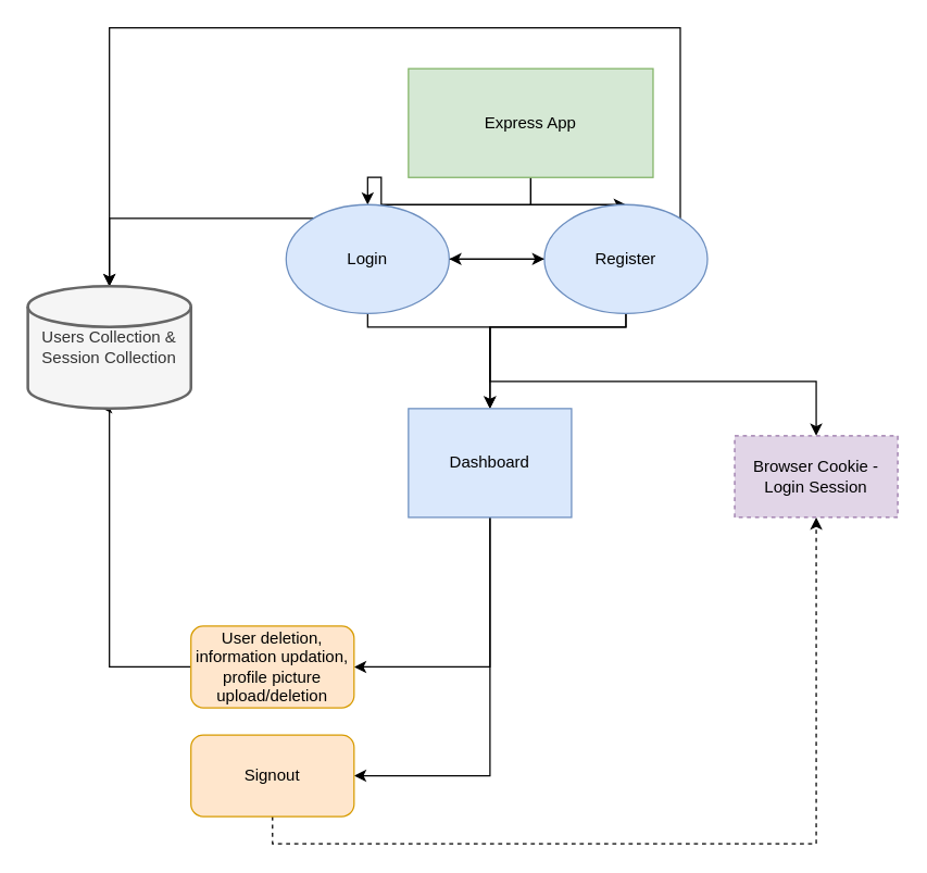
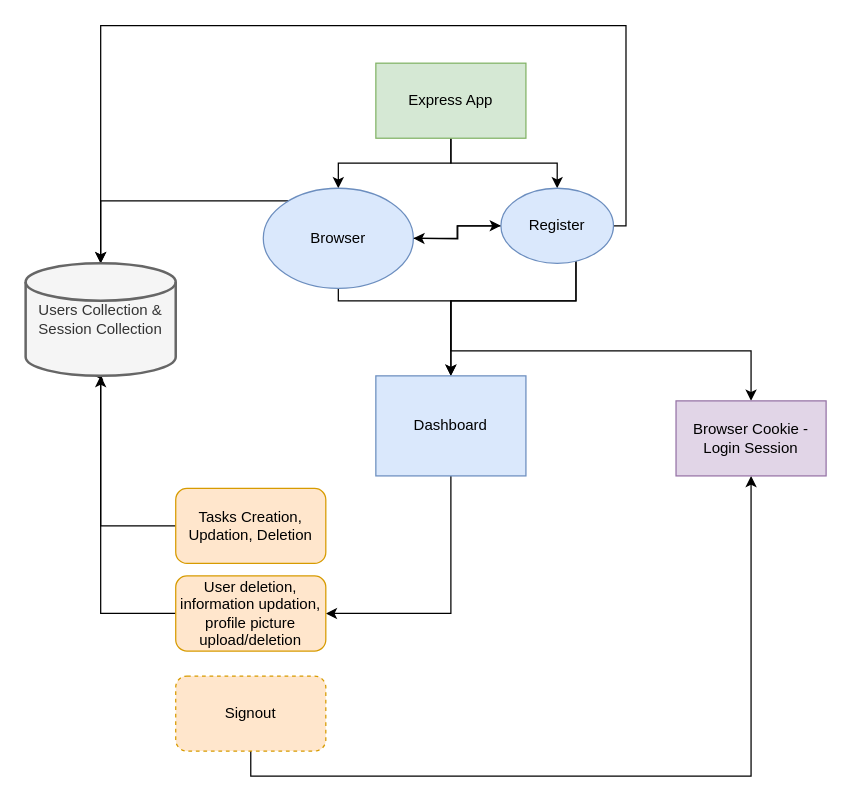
- <mxCell id="4" value="Express App" style="rounded=0;whiteSpace=wrap;html=1;fillColor=#d5e8d4;strokeColor=#82b366;" vertex="1" parent="1"><mxGeometry x="300" y="50" width="180" height="80" as="geometry" /></mxCell>
+ <mxCell id="4" value="Express App" style="rounded=0;whiteSpace=wrap;html=1;fillColor=#d5e8d4;strokeColor=#82b366;" vertex="1" parent="1"><mxGeometry x="300" y="50" width="120" height="60" as="geometry" /></mxCell>
- <mxCell id="8" value="Login" style="ellipse;whiteSpace=wrap;html=1;fillColor=#dae8fc;strokeColor=#6c8ebf;" vertex="1" parent="1"><mxGeometry x="210" y="150" width="120" height="80" as="geometry" /></mxCell>
+ <mxCell id="8" value="Browser" style="ellipse;whiteSpace=wrap;html=1;fillColor=#dae8fc;strokeColor=#6c8ebf;" vertex="1" parent="1"><mxGeometry x="210" y="150" width="120" height="80" as="geometry" /></mxCell>
- <mxCell id="13" value="Register" style="ellipse;whiteSpace=wrap;html=1;fillColor=#dae8fc;strokeColor=#6c8ebf;" vertex="1" parent="1"><mxGeometry x="400" y="150" width="120" height="80" as="geometry" /></mxCell>
+ <mxCell id="13" value="Register" style="ellipse;whiteSpace=wrap;html=1;fillColor=#dae8fc;strokeColor=#6c8ebf;" vertex="1" parent="1"><mxGeometry x="400" y="150" width="90" height="60" as="geometry" /></mxCell>
- <mxCell id="24" value="Browser Cookie - Login Session" style="rounded=0;whiteSpace=wrap;html=1;fillColor=#e1d5e7;strokeColor=#9673a6;dashed=1;" vertex="1" parent="1"><mxGeometry x="540" y="320" width="120" height="60" as="geometry" /></mxCell>
+ <mxCell id="24" value="Browser Cookie - Login Session" style="rounded=0;whiteSpace=wrap;html=1;fillColor=#e1d5e7;strokeColor=#9673a6;" vertex="1" parent="1"><mxGeometry x="540" y="320" width="120" height="60" as="geometry" /></mxCell>
+ <mxCell id="17" style="edgeStyle=orthogonalEdgeStyle;rounded=0;orthogonalLoop=1;jettySize=auto;html=1;entryX=0.5;entryY=1;entryDx=0;entryDy=0;entryPerimeter=0;" edge="1" parent="1" source="18" target="21"><mxGeometry relative="1" as="geometry"><mxPoint x="74" y="310" as="targetPoint" /><Array as="points"><mxPoint x="80" y="420" /></Array></mxGeometry></mxCell>
+ <mxCell id="18" value="Tasks Creation, Updation, Deletion" style="rounded=1;whiteSpace=wrap;html=1;fillColor=#ffe6cc;strokeColor=#d79b00;" vertex="1" parent="1"><mxGeometry x="140" y="390" width="120" height="60" as="geometry" /></mxCell>
- <mxCell id="23" value="Signout" style="rounded=1;whiteSpace=wrap;html=1;fillColor=#ffe6cc;strokeColor=#d79b00;" vertex="1" parent="1"><mxGeometry x="140" y="540" width="120" height="60" as="geometry" /></mxCell>
+ <mxCell id="23" value="Signout" style="rounded=1;whiteSpace=wrap;html=1;fillColor=#ffe6cc;strokeColor=#d79b00;dashed=1;" vertex="1" parent="1"><mxGeometry x="140" y="540" width="120" height="60" as="geometry" /></mxCell>
- <mxCell id="15" style="edgeStyle=orthogonalEdgeStyle;rounded=0;orthogonalLoop=1;jettySize=auto;html=1;entryX=1;entryY=0.5;entryDx=0;entryDy=0;" edge="1" parent="1" source="16" target="23"><mxGeometry relative="1" as="geometry"><Array as="points"><mxPoint x="360" y="570" /></Array></mxGeometry></mxCell>
- <mxCell id="22" style="edgeStyle=orthogonalEdgeStyle;rounded=0;orthogonalLoop=1;jettySize=auto;html=1;entryX=0.5;entryY=1;entryDx=0;entryDy=0;dashed=1;" edge="1" parent="1" source="23" target="24"><mxGeometry relative="1" as="geometry"><Array as="points"><mxPoint x="200" y="620" /><mxPoint x="600" y="620" /></Array></mxGeometry></mxCell>
+ <mxCell id="22" style="edgeStyle=orthogonalEdgeStyle;rounded=0;orthogonalLoop=1;jettySize=auto;html=1;entryX=0.5;entryY=1;entryDx=0;entryDy=0;" edge="1" parent="1" source="23" target="24"><mxGeometry relative="1" as="geometry"><Array as="points"><mxPoint x="200" y="620" /><mxPoint x="600" y="620" /></Array></mxGeometry></mxCell>
